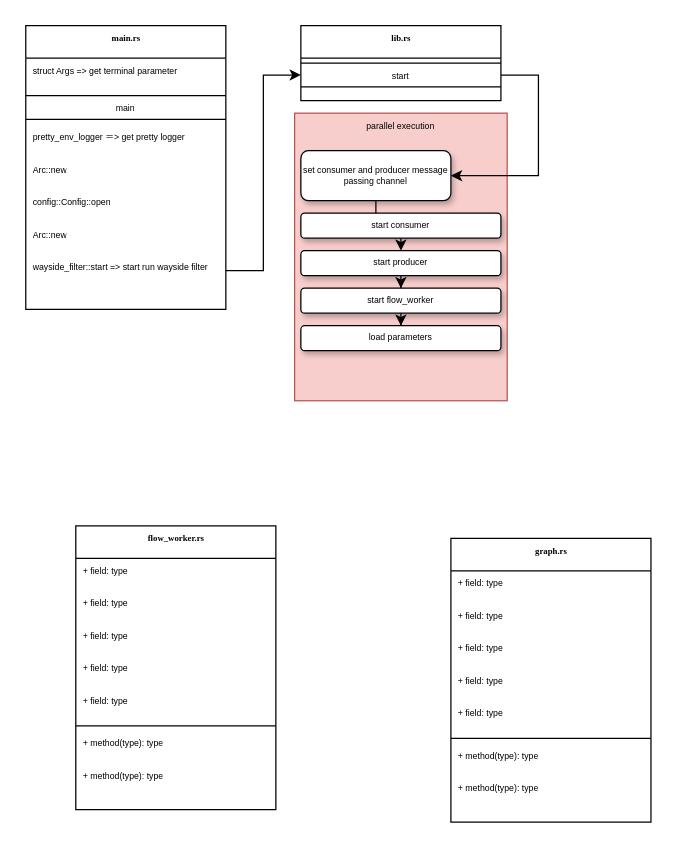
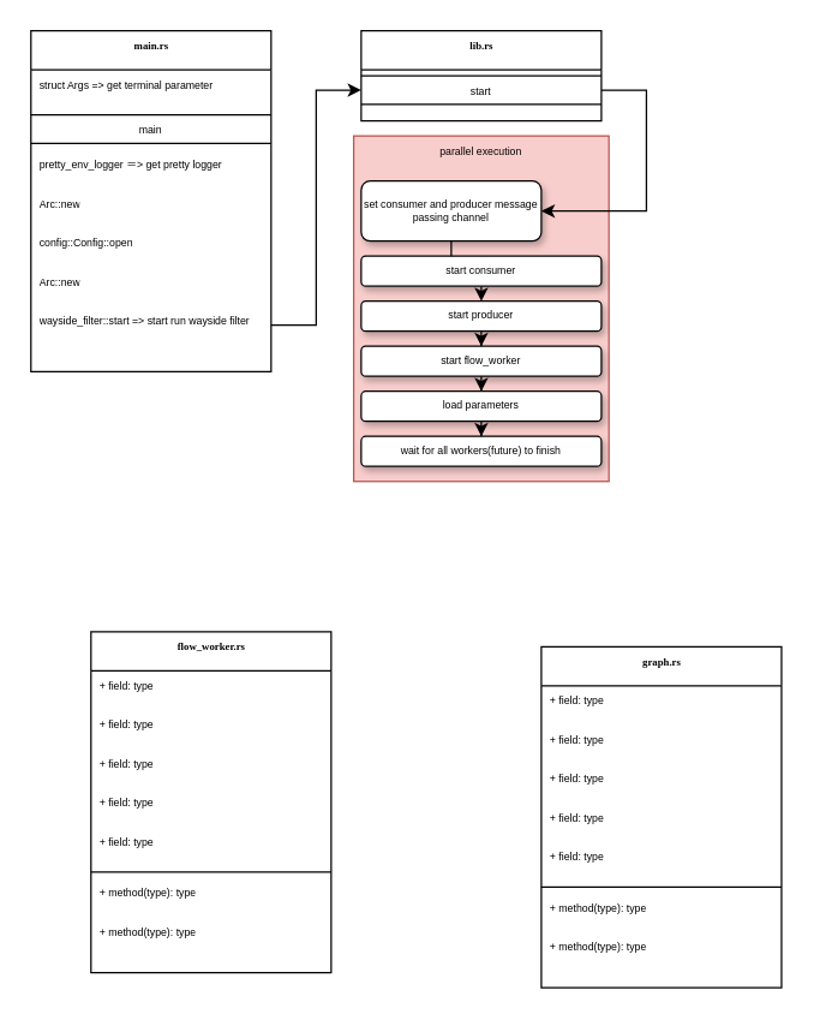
+ <mxCell id="47" value="wait for all workers(future) to finish" style="rounded=1;whiteSpace=wrap;html=1;shadow=1;fontSize=7;align=center;verticalAlign=middle;" vertex="1" parent="1"><mxGeometry x="240" y="290" width="160" height="20" as="geometry" /></mxCell>
+ <mxCell id="45" style="edgeStyle=orthogonalEdgeStyle;rounded=0;orthogonalLoop=1;jettySize=auto;html=1;entryX=0.5;entryY=0;entryDx=0;entryDy=0;fontSize=7;" edge="1" parent="1" source="46" target="47"><mxGeometry relative="1" as="geometry" /></mxCell>
